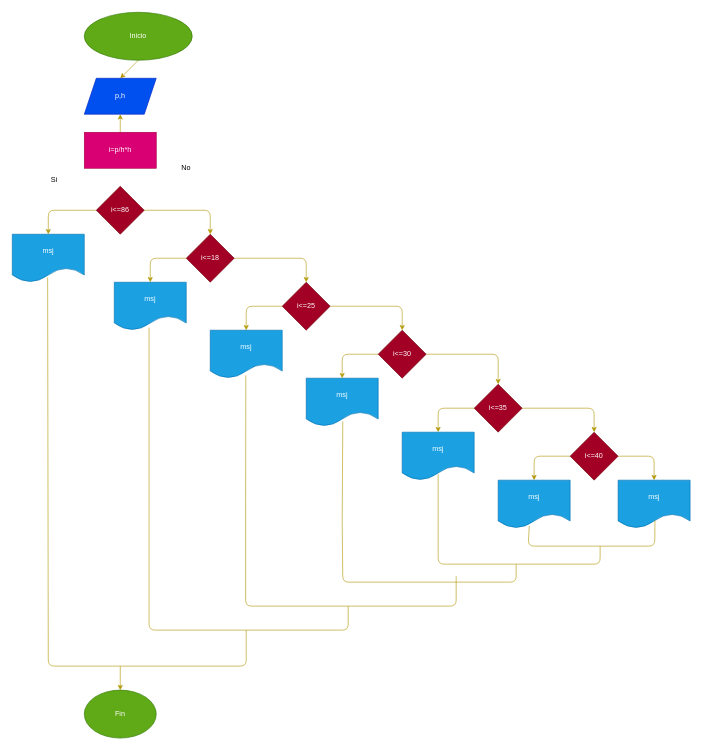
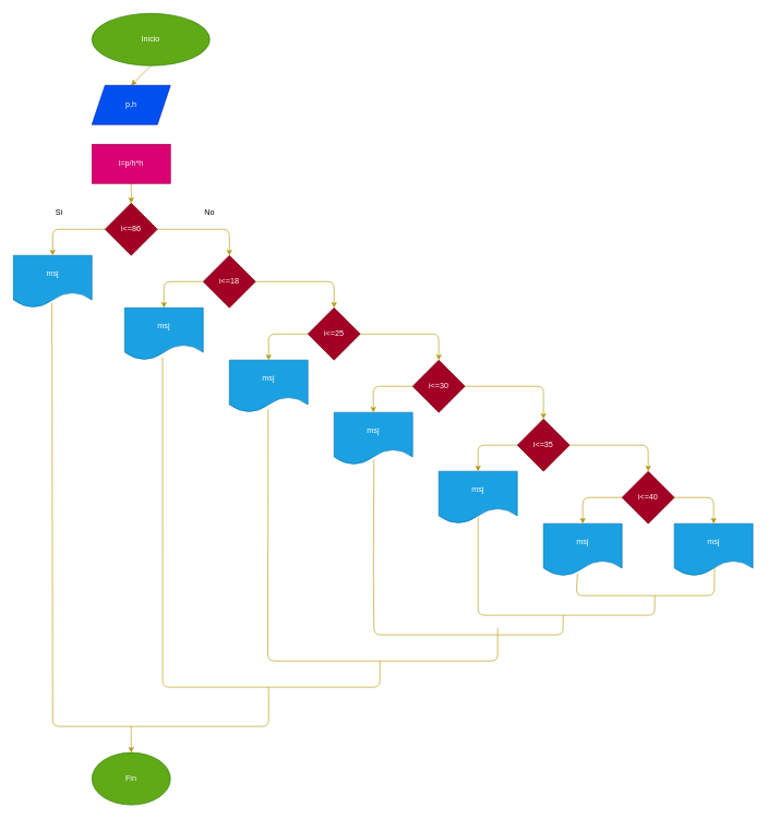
- <mxCell id="35" style="edgeStyle=none;html=1;exitX=0.5;exitY=1;exitDx=0;exitDy=0;fillColor=#e3c800;strokeColor=#B09500;" edge="1" parent="1" source="36" target="4"><mxGeometry relative="1" as="geometry" /></mxCell>
+ <mxCell id="35" style="edgeStyle=none;html=1;exitX=0.5;exitY=1;exitDx=0;exitDy=0;entryX=0.5;entryY=0;entryDx=0;entryDy=0;fillColor=#e3c800;strokeColor=#B09500;" edge="1" parent="1" source="36" target="7"><mxGeometry relative="1" as="geometry" /></mxCell>
- <mxCell id="34" value="No" style="text;html=1;strokeColor=none;fillColor=none;align=center;verticalAlign=middle;whiteSpace=wrap;rounded=0;" parent="1" vertex="1"><mxGeometry x="280" y="265" width="60" height="30" as="geometry" /></mxCell>
+ <mxCell id="34" value="No" style="text;html=1;strokeColor=none;fillColor=none;align=center;verticalAlign=middle;whiteSpace=wrap;rounded=0;" parent="1" vertex="1"><mxGeometry x="290" y="310" width="60" height="30" as="geometry" /></mxCell>
- <mxCell id="33" value="Si" style="text;html=1;strokeColor=none;fillColor=none;align=center;verticalAlign=middle;whiteSpace=wrap;rounded=0;" parent="1" vertex="1"><mxGeometry x="60" y="285" width="60" height="30" as="geometry" /></mxCell>
+ <mxCell id="33" value="Si" style="text;html=1;strokeColor=none;fillColor=none;align=center;verticalAlign=middle;whiteSpace=wrap;rounded=0;" parent="1" vertex="1"><mxGeometry x="60" y="310" width="60" height="30" as="geometry" /></mxCell>
